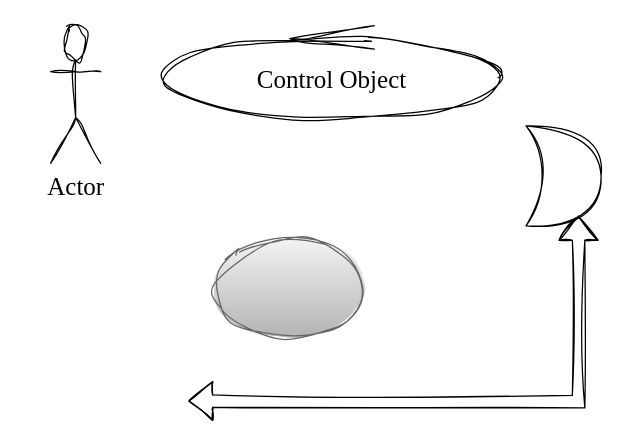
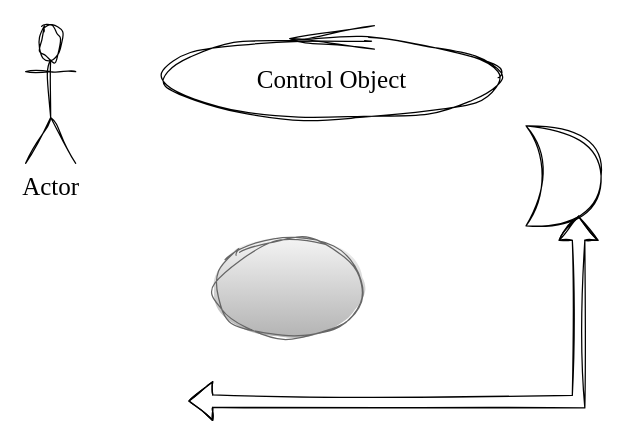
- <mxCell id="5" value="Actor" style="shape=umlActor;verticalLabelPosition=bottom;verticalAlign=top;html=1;sketch=1;hachureGap=4;jiggle=2;curveFitting=1;fontFamily=Architects Daughter;fontSource=https%3A%2F%2Ffonts.googleapis.com%2Fcss%3Ffamily%3DArchitects%2BDaughter;fontSize=20;" parent="1" vertex="1"><mxGeometry x="40" y="20" width="40" height="110" as="geometry" /></mxCell>
+ <mxCell id="5" value="Actor" style="shape=umlActor;verticalLabelPosition=bottom;verticalAlign=top;html=1;sketch=1;hachureGap=4;jiggle=2;curveFitting=1;fontFamily=Architects Daughter;fontSource=https%3A%2F%2Ffonts.googleapis.com%2Fcss%3Ffamily%3DArchitects%2BDaughter;fontSize=20;" parent="1" vertex="1"><mxGeometry x="20" y="20" width="40" height="110" as="geometry" /></mxCell>
